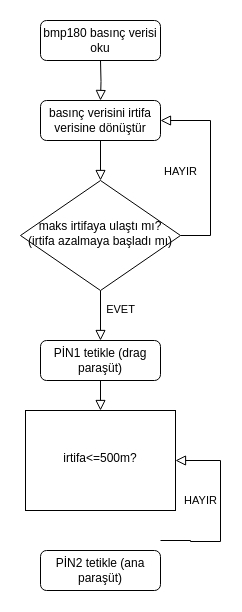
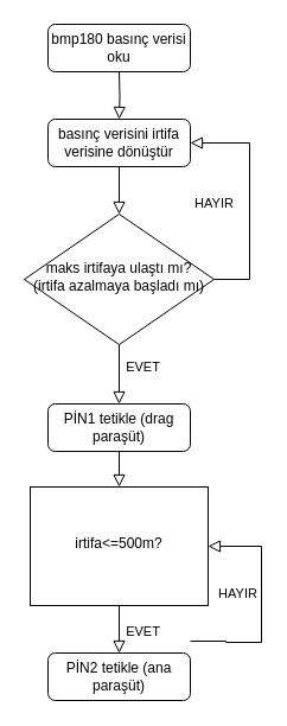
+ <mxCell id="6" value="EVET" style="rounded=0;html=1;jettySize=auto;orthogonalLoop=1;fontSize=11;endArrow=block;endFill=0;endSize=8;strokeWidth=1;shadow=0;labelBackgroundColor=none;edgeStyle=orthogonalEdgeStyle;exitX=0.5;exitY=1;exitDx=0;exitDy=0;" edge="1" parent="1" source="12" target="7"><mxGeometry x="0.091" y="20" relative="1" as="geometry"><mxPoint as="offset" /><mxPoint x="100" y="420" as="sourcePoint" /></mxGeometry></mxCell>
